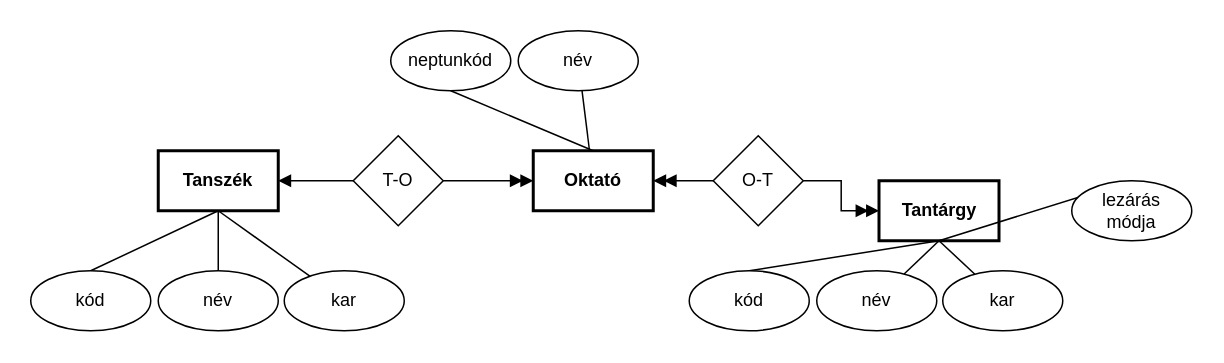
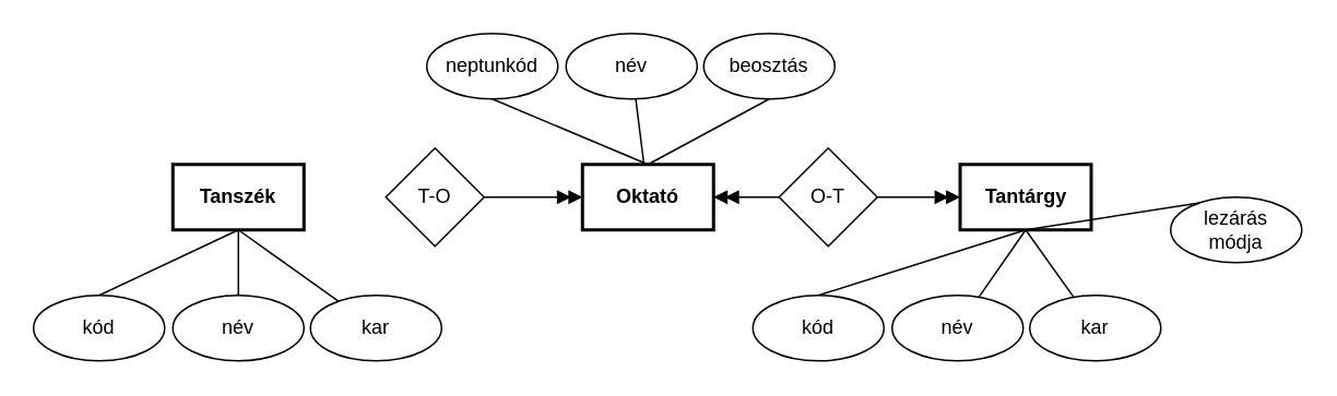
+ <mxCell id="16" value="beosztás" style="ellipse;whiteSpace=wrap;html=1;" vertex="1" parent="1"><mxGeometry x="429" y="20" width="80" height="40" as="geometry" /></mxCell>
+ <mxCell id="4" style="rounded=0;orthogonalLoop=1;jettySize=auto;html=1;entryX=0.5;entryY=1;entryDx=0;entryDy=0;endArrow=none;startFill=0;exitX=0.5;exitY=0;exitDx=0;exitDy=0;" edge="1" parent="1" source="6" target="16"><mxGeometry relative="1" as="geometry" /></mxCell>
- <mxCell id="25" value="" style="edgeStyle=orthogonalEdgeStyle;rounded=0;orthogonalLoop=1;jettySize=auto;html=1;endArrow=block;endFill=1;" edge="1" parent="1" source="27" target="2"><mxGeometry relative="1" as="geometry" /></mxCell>
- <mxCell id="7" value="Tantárgy" style="rounded=0;whiteSpace=wrap;html=1;strokeWidth=2;fontStyle=1" vertex="1" parent="1"><mxGeometry x="585.5" y="120" width="80" height="40" as="geometry" /></mxCell>
+ <mxCell id="7" value="Tantárgy" style="rounded=0;whiteSpace=wrap;html=1;strokeWidth=2;fontStyle=1" vertex="1" parent="1"><mxGeometry x="585.5" y="100" width="80" height="40" as="geometry" /></mxCell>
